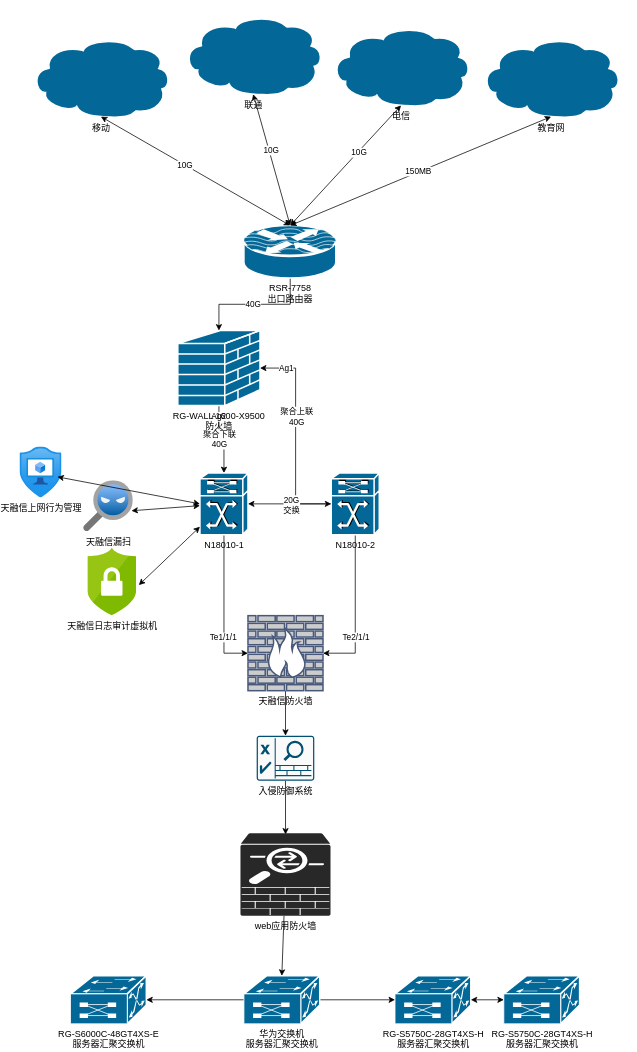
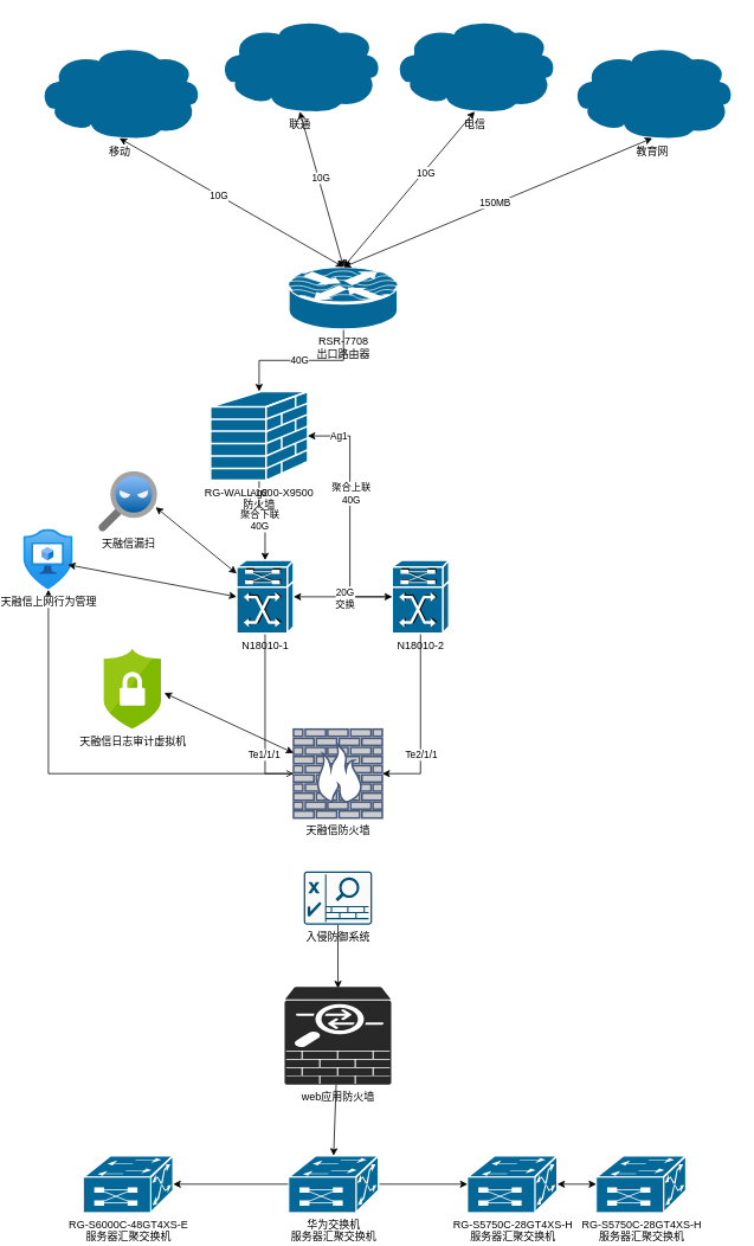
- <mxCell id="6" value="电信" style="shape=mxgraph.cisco.storage.cloud;sketch=0;html=1;pointerEvents=1;dashed=0;fillColor=#036897;strokeColor=#ffffff;strokeWidth=2;verticalLabelPosition=bottom;verticalAlign=top;align=center;outlineConnect=0;" parent="1" vertex="1"><mxGeometry x="435" y="35" width="186" height="106" as="geometry" /></mxCell>
+ <mxCell id="6" value="电信" style="shape=mxgraph.cisco.storage.cloud;sketch=0;html=1;pointerEvents=1;dashed=0;fillColor=#036897;strokeColor=#ffffff;strokeWidth=2;verticalLabelPosition=bottom;verticalAlign=top;align=center;outlineConnect=0;" parent="1" vertex="1"><mxGeometry x="435" y="20" width="186" height="106" as="geometry" /></mxCell>
- <mxCell id="4" value="RSR-7758&lt;br&gt;出口路由器" style="shape=mxgraph.cisco.routers.netflow_router;sketch=0;html=1;pointerEvents=1;dashed=0;fillColor=#036897;strokeColor=#ffffff;strokeWidth=2;verticalLabelPosition=bottom;verticalAlign=top;align=center;outlineConnect=0;" parent="1" vertex="1"><mxGeometry x="318.63" y="300" width="123.25" height="70" as="geometry" /></mxCell>
+ <mxCell id="4" value="RSR-7708&lt;br&gt;出口路由器" style="shape=mxgraph.cisco.routers.netflow_router;sketch=0;html=1;pointerEvents=1;dashed=0;fillColor=#036897;strokeColor=#ffffff;strokeWidth=2;verticalLabelPosition=bottom;verticalAlign=top;align=center;outlineConnect=0;" parent="1" vertex="1"><mxGeometry x="318.63" y="300" width="123.25" height="70" as="geometry" /></mxCell>
- <mxCell id="34" value="天融信漏扫" style="image;aspect=fixed;html=1;points=[];align=center;fontSize=12;image=img/lib/azure2/security/Detonation.svg;fontColor=#000000;" parent="1" vertex="1"><mxGeometry x="105" y="640" width="66" height="68" as="geometry" /></mxCell>
+ <mxCell id="34" value="天融信漏扫" style="image;aspect=fixed;html=1;points=[];align=center;fontSize=12;image=img/lib/azure2/security/Detonation.svg;fontColor=#000000;" parent="1" vertex="1"><mxGeometry x="105" y="530" width="66" height="68" as="geometry" /></mxCell>
- <mxCell id="44" value="" style="endArrow=classic;startArrow=classic;html=1;rounded=0;exitX=1.048;exitY=0.547;exitDx=0;exitDy=0;exitPerimeter=0;" parent="1" source="36" target="23" edge="1"><mxGeometry width="50" height="50" relative="1" as="geometry"><mxPoint x="195" y="690" as="sourcePoint" /><mxPoint x="245" y="640" as="targetPoint" /></mxGeometry></mxCell>
+ <mxCell id="44" value="" style="endArrow=classic;startArrow=classic;html=1;rounded=0;exitX=1.048;exitY=0.547;exitDx=0;exitDy=0;exitPerimeter=0;" parent="1" source="36" target="33" edge="1"><mxGeometry width="50" height="50" relative="1" as="geometry"><mxPoint x="195" y="690" as="sourcePoint" /><mxPoint x="245" y="640" as="targetPoint" /></mxGeometry></mxCell>
- <mxCell id="21" style="edgeStyle=orthogonalEdgeStyle;rounded=0;orthogonalLoop=1;jettySize=auto;html=1;entryX=0;entryY=0.5;entryDx=0;entryDy=0;entryPerimeter=0;" parent="1" source="23" target="33" edge="1"><mxGeometry relative="1" as="geometry" /></mxCell>
+ <mxCell id="21" style="edgeStyle=orthogonalEdgeStyle;rounded=0;orthogonalLoop=1;jettySize=auto;html=1;entryX=0;entryY=0.5;entryDx=0;entryDy=0;entryPerimeter=0;endArrow=open;" parent="1" source="23" target="33" edge="1"><mxGeometry relative="1" as="geometry" /></mxCell>
- <mxCell id="32" style="edgeStyle=orthogonalEdgeStyle;rounded=0;orthogonalLoop=1;jettySize=auto;html=1;entryX=0.5;entryY=0;entryDx=0;entryDy=0;entryPerimeter=0;" parent="1" source="33" target="38" edge="1"><mxGeometry relative="1" as="geometry" /></mxCell>
+ <mxCell id="32" style="edgeStyle=orthogonalEdgeStyle;rounded=0;orthogonalLoop=1;jettySize=auto;html=1;" parent="1" source="33" target="35" edge="1"><mxGeometry relative="1" as="geometry" /></mxCell>
